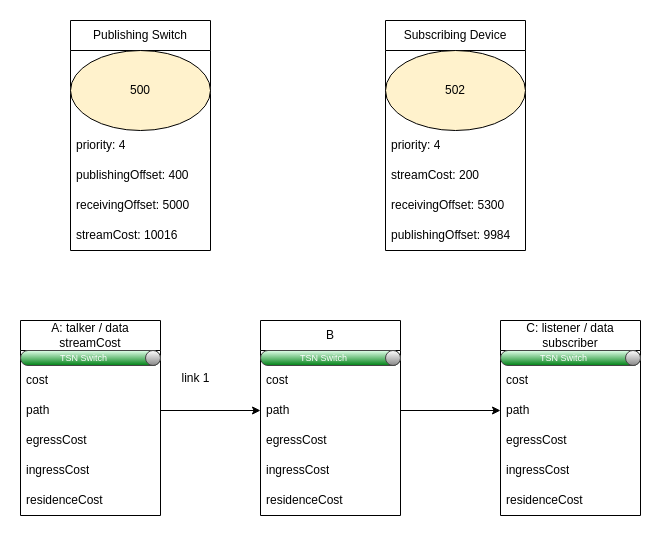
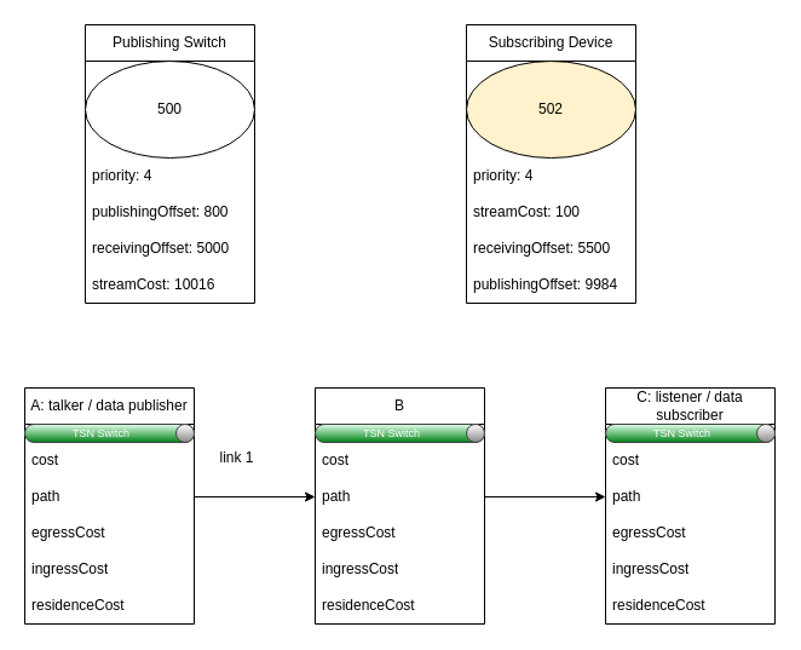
- <mxCell id="27" value="500" style="ellipse;whiteSpace=wrap;html=1;aspect=fixed;fillColor=#fff2cc;" vertex="1" parent="26"><mxGeometry y="30" width="140" height="80" as="geometry" /></mxCell>
+ <mxCell id="27" value="500" style="ellipse;whiteSpace=wrap;html=1;aspect=fixed;" vertex="1" parent="26"><mxGeometry y="30" width="140" height="80" as="geometry" /></mxCell>
- <mxCell id="29" value="publishingOffset: 400" style="text;strokeColor=none;fillColor=none;align=left;verticalAlign=middle;spacingLeft=4;spacingRight=4;overflow=hidden;points=[[0,0.5],[1,0.5]];portConstraint=eastwest;rotatable=0;whiteSpace=wrap;html=1;" vertex="1" parent="26"><mxGeometry y="140" width="140" height="30" as="geometry" /></mxCell>
+ <mxCell id="29" value="publishingOffset: 800" style="text;strokeColor=none;fillColor=none;align=left;verticalAlign=middle;spacingLeft=4;spacingRight=4;overflow=hidden;points=[[0,0.5],[1,0.5]];portConstraint=eastwest;rotatable=0;whiteSpace=wrap;html=1;" vertex="1" parent="26"><mxGeometry y="140" width="140" height="30" as="geometry" /></mxCell>
- <mxCell id="35" value="streamCost: 200" style="text;strokeColor=none;fillColor=none;align=left;verticalAlign=middle;spacingLeft=4;spacingRight=4;overflow=hidden;points=[[0,0.5],[1,0.5]];portConstraint=eastwest;rotatable=0;whiteSpace=wrap;html=1;" vertex="1" parent="32"><mxGeometry y="140" width="140" height="30" as="geometry" /></mxCell>
+ <mxCell id="35" value="streamCost: 100" style="text;strokeColor=none;fillColor=none;align=left;verticalAlign=middle;spacingLeft=4;spacingRight=4;overflow=hidden;points=[[0,0.5],[1,0.5]];portConstraint=eastwest;rotatable=0;whiteSpace=wrap;html=1;" vertex="1" parent="32"><mxGeometry y="140" width="140" height="30" as="geometry" /></mxCell>
- <mxCell id="36" value="receivingOffset: 5300" style="text;strokeColor=none;fillColor=none;align=left;verticalAlign=middle;spacingLeft=4;spacingRight=4;overflow=hidden;points=[[0,0.5],[1,0.5]];portConstraint=eastwest;rotatable=0;whiteSpace=wrap;html=1;" vertex="1" parent="32"><mxGeometry y="170" width="140" height="30" as="geometry" /></mxCell>
+ <mxCell id="36" value="receivingOffset: 5500" style="text;strokeColor=none;fillColor=none;align=left;verticalAlign=middle;spacingLeft=4;spacingRight=4;overflow=hidden;points=[[0,0.5],[1,0.5]];portConstraint=eastwest;rotatable=0;whiteSpace=wrap;html=1;" vertex="1" parent="32"><mxGeometry y="170" width="140" height="30" as="geometry" /></mxCell>
- <mxCell id="2" value="A: talker / data streamCost" style="swimlane;fontStyle=0;childLayout=stackLayout;horizontal=1;startSize=30;horizontalStack=0;resizeParent=1;resizeParentMax=0;resizeLast=0;collapsible=1;marginBottom=0;whiteSpace=wrap;html=1;" vertex="1" parent="1"><mxGeometry x="20" y="320" width="140" height="195" as="geometry" /></mxCell>
+ <mxCell id="2" value="A: talker / data publisher" style="swimlane;fontStyle=0;childLayout=stackLayout;horizontal=1;startSize=30;horizontalStack=0;resizeParent=1;resizeParentMax=0;resizeLast=0;collapsible=1;marginBottom=0;whiteSpace=wrap;html=1;" vertex="1" parent="1"><mxGeometry x="20" y="320" width="140" height="195" as="geometry" /></mxCell>
